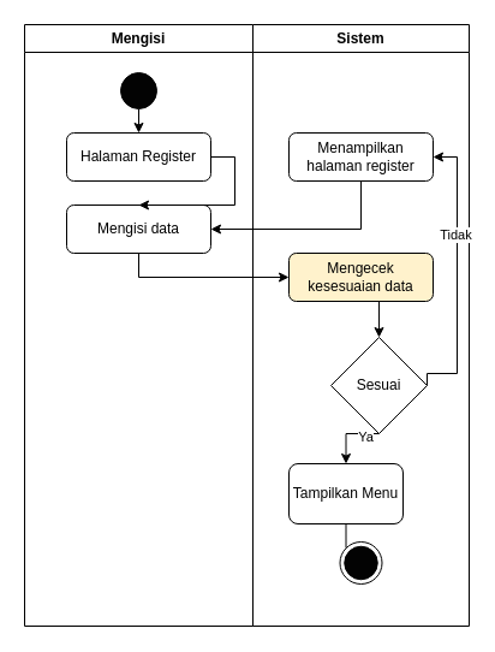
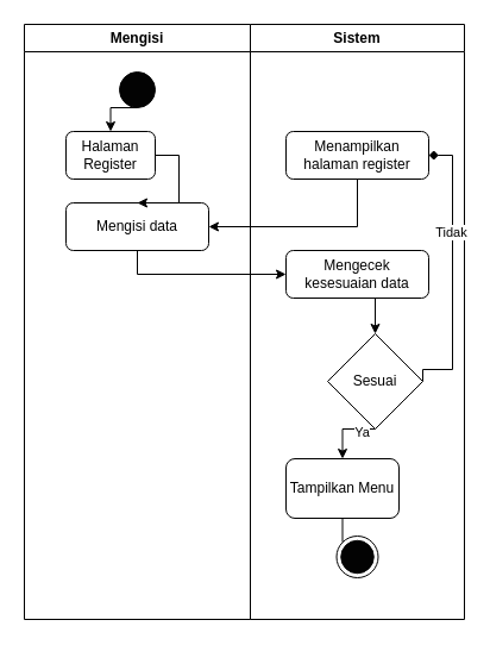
- <mxCell id="5" value="Halaman Register" style="rounded=1;whiteSpace=wrap;html=1;" parent="2" vertex="1"><mxGeometry x="35" y="90" width="120" height="40" as="geometry" /></mxCell>
+ <mxCell id="5" value="Halaman Register" style="rounded=1;whiteSpace=wrap;html=1;" parent="2" vertex="1"><mxGeometry x="35" y="90" width="75" height="40" as="geometry" /></mxCell>
- <mxCell id="11" style="edgeStyle=orthogonalEdgeStyle;rounded=0;orthogonalLoop=1;jettySize=auto;html=1;exitX=1;exitY=0.5;exitDx=0;exitDy=0;entryX=1;entryY=0.5;entryDx=0;entryDy=0;" parent="7" source="15" target="8" edge="1"><mxGeometry relative="1" as="geometry"><Array as="points"><mxPoint x="170" y="290" /><mxPoint x="170" y="110" /></Array></mxGeometry></mxCell>
+ <mxCell id="11" style="edgeStyle=orthogonalEdgeStyle;rounded=0;orthogonalLoop=1;jettySize=auto;html=1;exitX=1;exitY=0.5;exitDx=0;exitDy=0;entryX=1;entryY=0.5;entryDx=0;entryDy=0;endArrow=diamond;" parent="7" source="15" target="8" edge="1"><mxGeometry relative="1" as="geometry"><Array as="points"><mxPoint x="170" y="290" /><mxPoint x="170" y="110" /></Array></mxGeometry></mxCell>
- <mxCell id="10" value="Mengecek kesesuaian data" style="rounded=1;whiteSpace=wrap;html=1;fillColor=#fff2cc;" parent="7" vertex="1"><mxGeometry x="30" y="190" width="120" height="40" as="geometry" /></mxCell>
+ <mxCell id="10" value="Mengecek kesesuaian data" style="rounded=1;whiteSpace=wrap;html=1;" parent="7" vertex="1"><mxGeometry x="30" y="190" width="120" height="40" as="geometry" /></mxCell>
